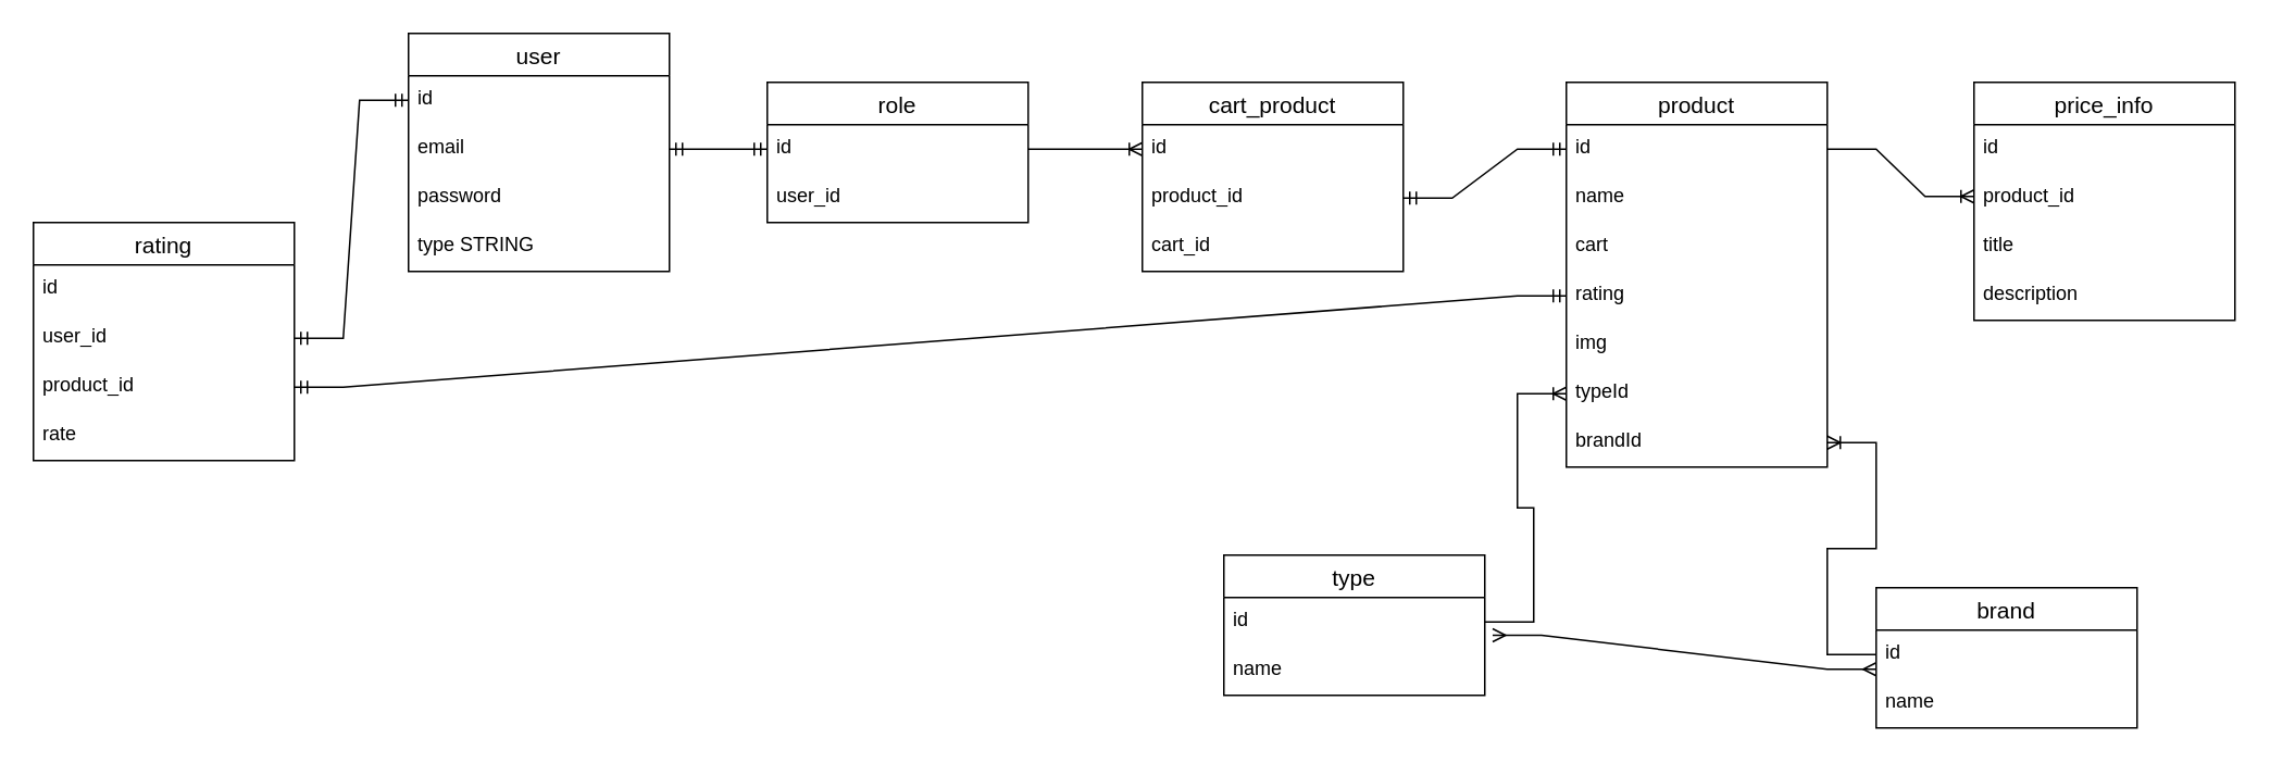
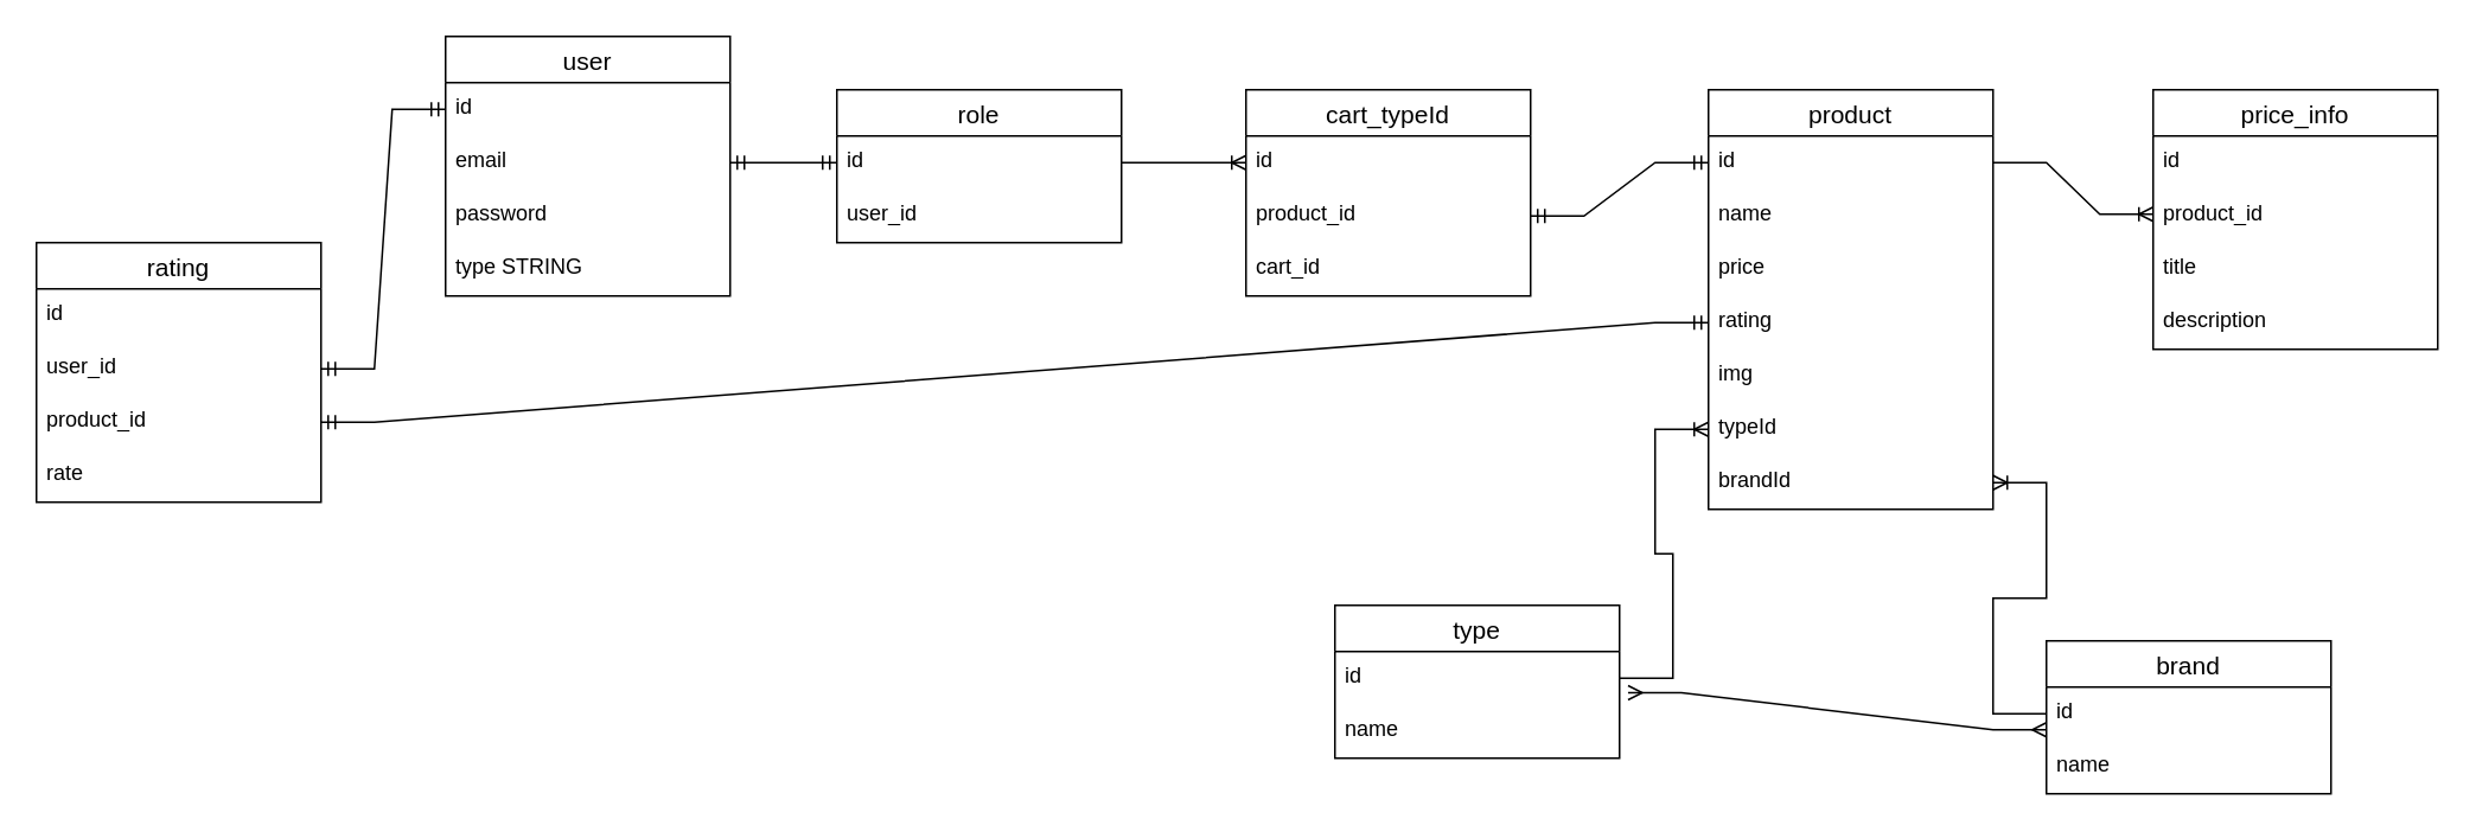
- <mxCell id="33" value="cart_product" style="swimlane;fontStyle=0;childLayout=stackLayout;horizontal=1;startSize=26;horizontalStack=0;resizeParent=1;resizeParentMax=0;resizeLast=0;collapsible=1;marginBottom=0;align=center;fontSize=14;" vertex="1" parent="1"><mxGeometry x="700" y="50" width="160" height="116" as="geometry" /></mxCell>
+ <mxCell id="33" value="cart_typeId" style="swimlane;fontStyle=0;childLayout=stackLayout;horizontal=1;startSize=26;horizontalStack=0;resizeParent=1;resizeParentMax=0;resizeLast=0;collapsible=1;marginBottom=0;align=center;fontSize=14;" vertex="1" parent="1"><mxGeometry x="700" y="50" width="160" height="116" as="geometry" /></mxCell>
- <mxCell id="14" value="cart" style="text;strokeColor=none;fillColor=none;spacingLeft=4;spacingRight=4;overflow=hidden;rotatable=0;points=[[0,0.5],[1,0.5]];portConstraint=eastwest;fontSize=12;whiteSpace=wrap;html=1;" vertex="1" parent="11"><mxGeometry y="86" width="160" height="30" as="geometry" /></mxCell>
+ <mxCell id="14" value="price" style="text;strokeColor=none;fillColor=none;spacingLeft=4;spacingRight=4;overflow=hidden;rotatable=0;points=[[0,0.5],[1,0.5]];portConstraint=eastwest;fontSize=12;whiteSpace=wrap;html=1;" vertex="1" parent="11"><mxGeometry y="86" width="160" height="30" as="geometry" /></mxCell>
